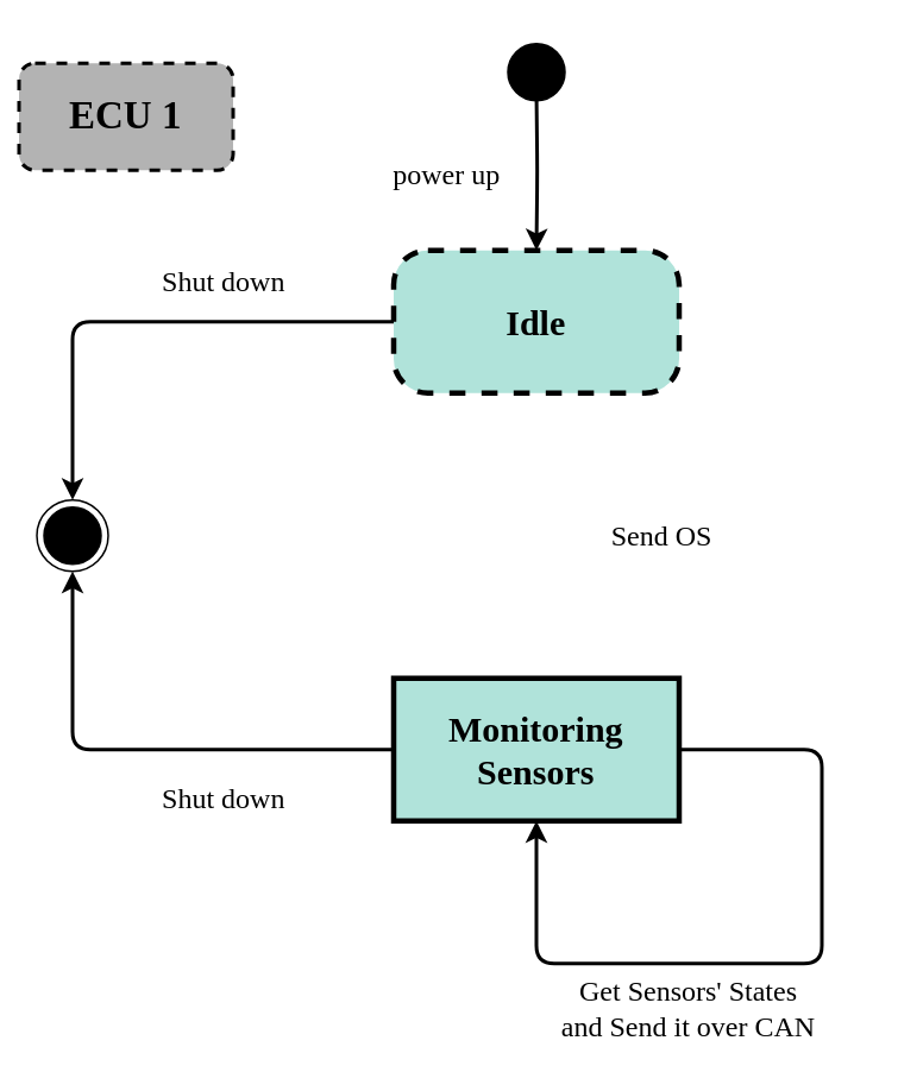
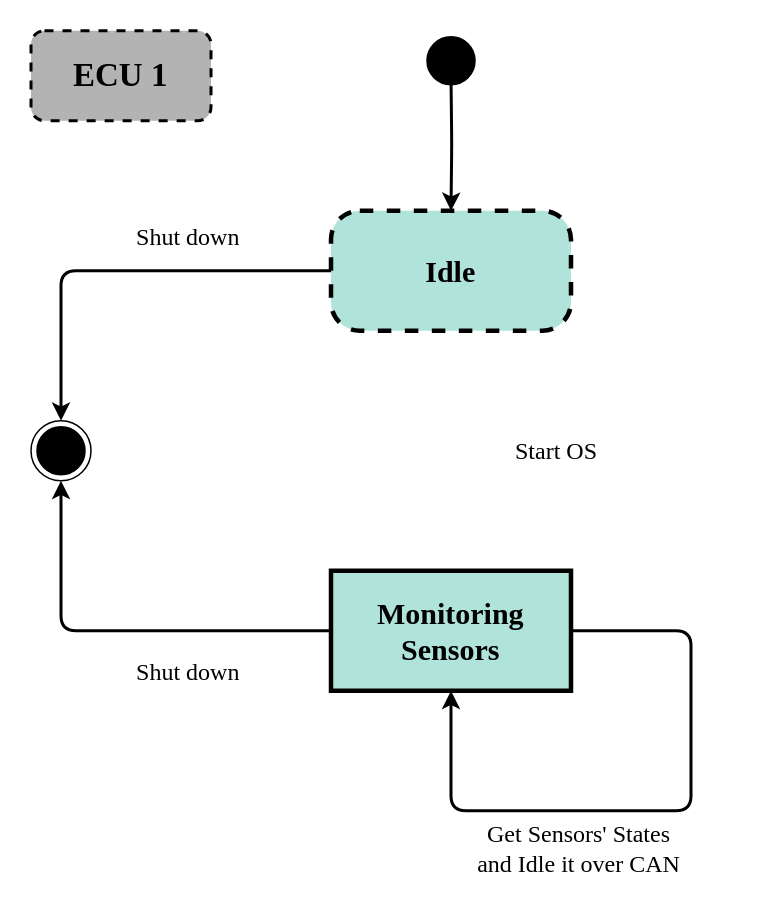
- <mxCell id="15" value="&lt;b&gt;&lt;font style=&quot;font-size: 22px;&quot;&gt;ECU 1&lt;/font&gt;&lt;/b&gt;" style="rounded=1;whiteSpace=wrap;html=1;dashed=1;strokeColor=default;strokeWidth=2;fontFamily=Lucida Console;fontSize=16;fillColor=#B3B3B3;" vertex="1" parent="1"><mxGeometry x="10" y="35" width="120" height="60" as="geometry" /></mxCell>
+ <mxCell id="15" value="&lt;b&gt;&lt;font style=&quot;font-size: 22px;&quot;&gt;ECU 1&lt;/font&gt;&lt;/b&gt;" style="rounded=1;whiteSpace=wrap;html=1;dashed=1;strokeColor=default;strokeWidth=2;fontFamily=Lucida Console;fontSize=16;fillColor=#B3B3B3;" vertex="1" parent="1"><mxGeometry x="20" y="20" width="120" height="60" as="geometry" /></mxCell>
- <mxCell id="10" value="&lt;font style=&quot;font-size: 16px;&quot;&gt;power up&lt;/font&gt;" style="text;html=1;strokeColor=none;fillColor=none;align=center;verticalAlign=middle;whiteSpace=wrap;rounded=0;strokeWidth=3;fontFamily=Lucida Console;fontSize=20;" parent="1" vertex="1"><mxGeometry x="210" y="80" width="80" height="30" as="geometry" /></mxCell>
- <mxCell id="13" value="Send OS" style="text;html=1;align=center;verticalAlign=middle;resizable=0;points=[];autosize=1;strokeColor=none;fillColor=none;fontSize=16;fontFamily=Lucida Console;" parent="1" vertex="1"><mxGeometry x="320" y="285" width="100" height="30" as="geometry" /></mxCell>
+ <mxCell id="13" value="Start OS" style="text;html=1;align=center;verticalAlign=middle;resizable=0;points=[];autosize=1;strokeColor=none;fillColor=none;fontSize=16;fontFamily=Lucida Console;" parent="1" vertex="1"><mxGeometry x="320" y="285" width="100" height="30" as="geometry" /></mxCell>
- <mxCell id="14" value="Get Sensors' States&lt;br&gt;and Send it over CAN" style="text;html=1;align=center;verticalAlign=middle;resizable=0;points=[];autosize=1;strokeColor=none;fillColor=none;fontSize=16;fontFamily=Lucida Console;" parent="1" vertex="1"><mxGeometry x="275" y="540" width="220" height="50" as="geometry" /></mxCell>
+ <mxCell id="14" value="Get Sensors' States&lt;br&gt;and Idle it over CAN" style="text;html=1;align=center;verticalAlign=middle;resizable=0;points=[];autosize=1;strokeColor=none;fillColor=none;fontSize=16;fontFamily=Lucida Console;" parent="1" vertex="1"><mxGeometry x="275" y="540" width="220" height="50" as="geometry" /></mxCell>
